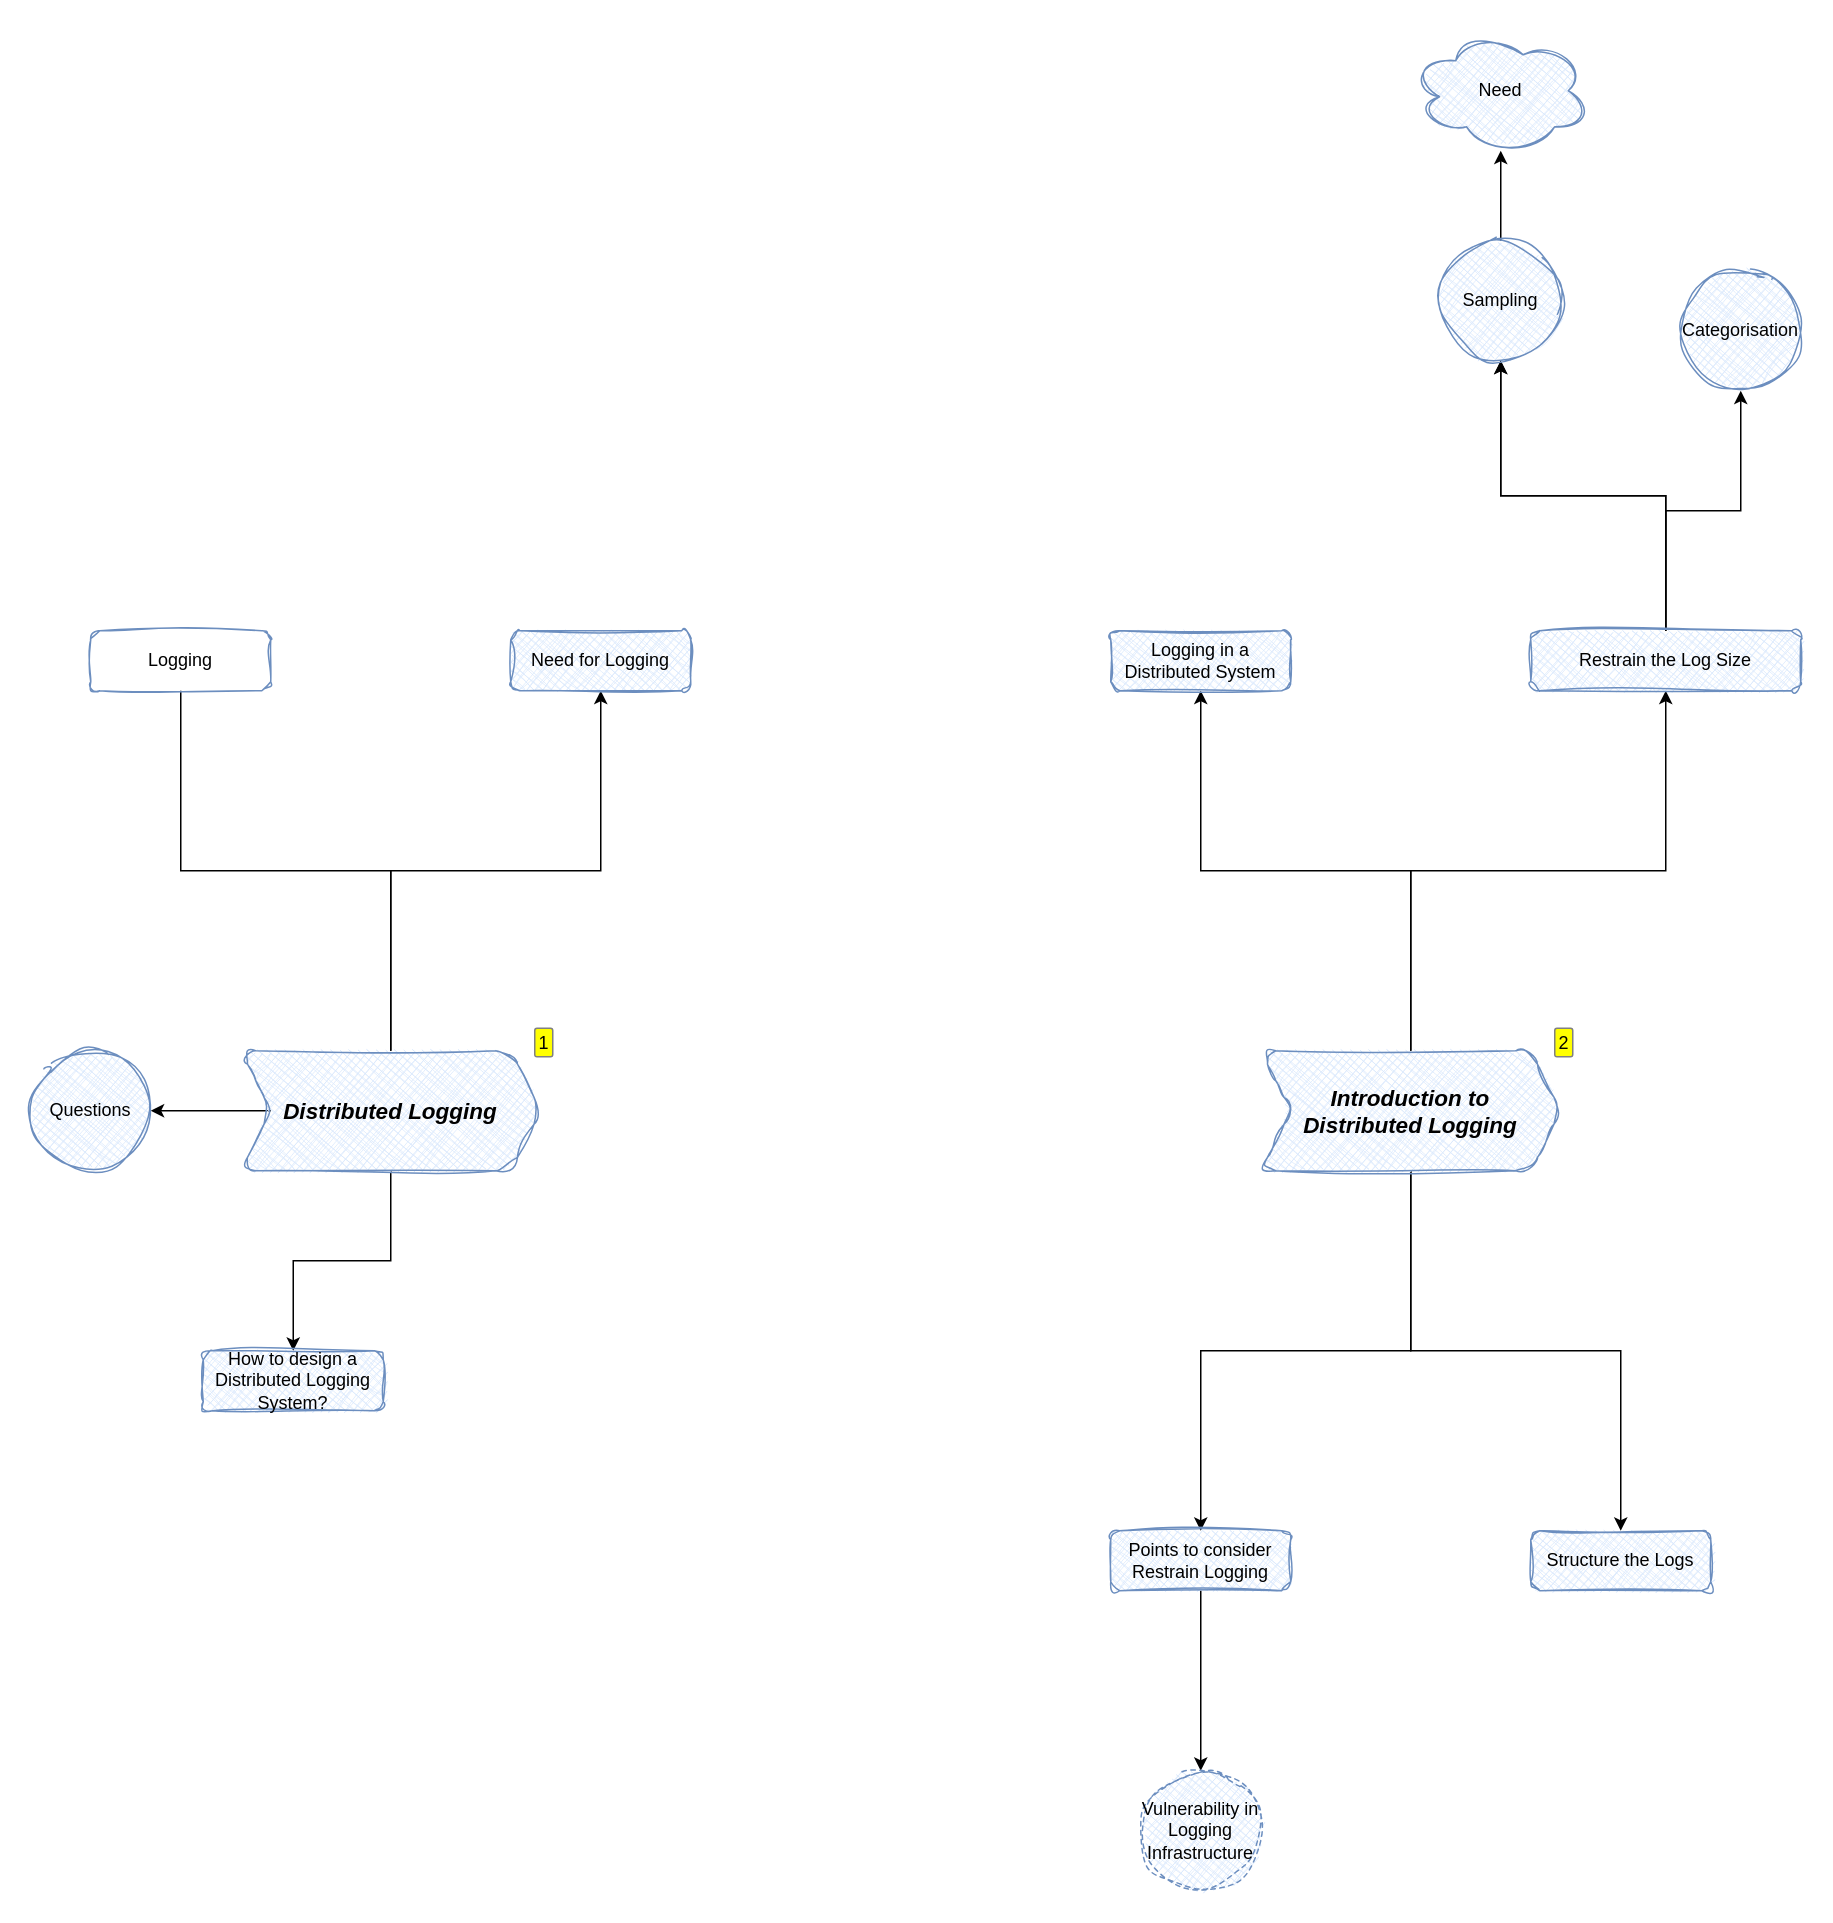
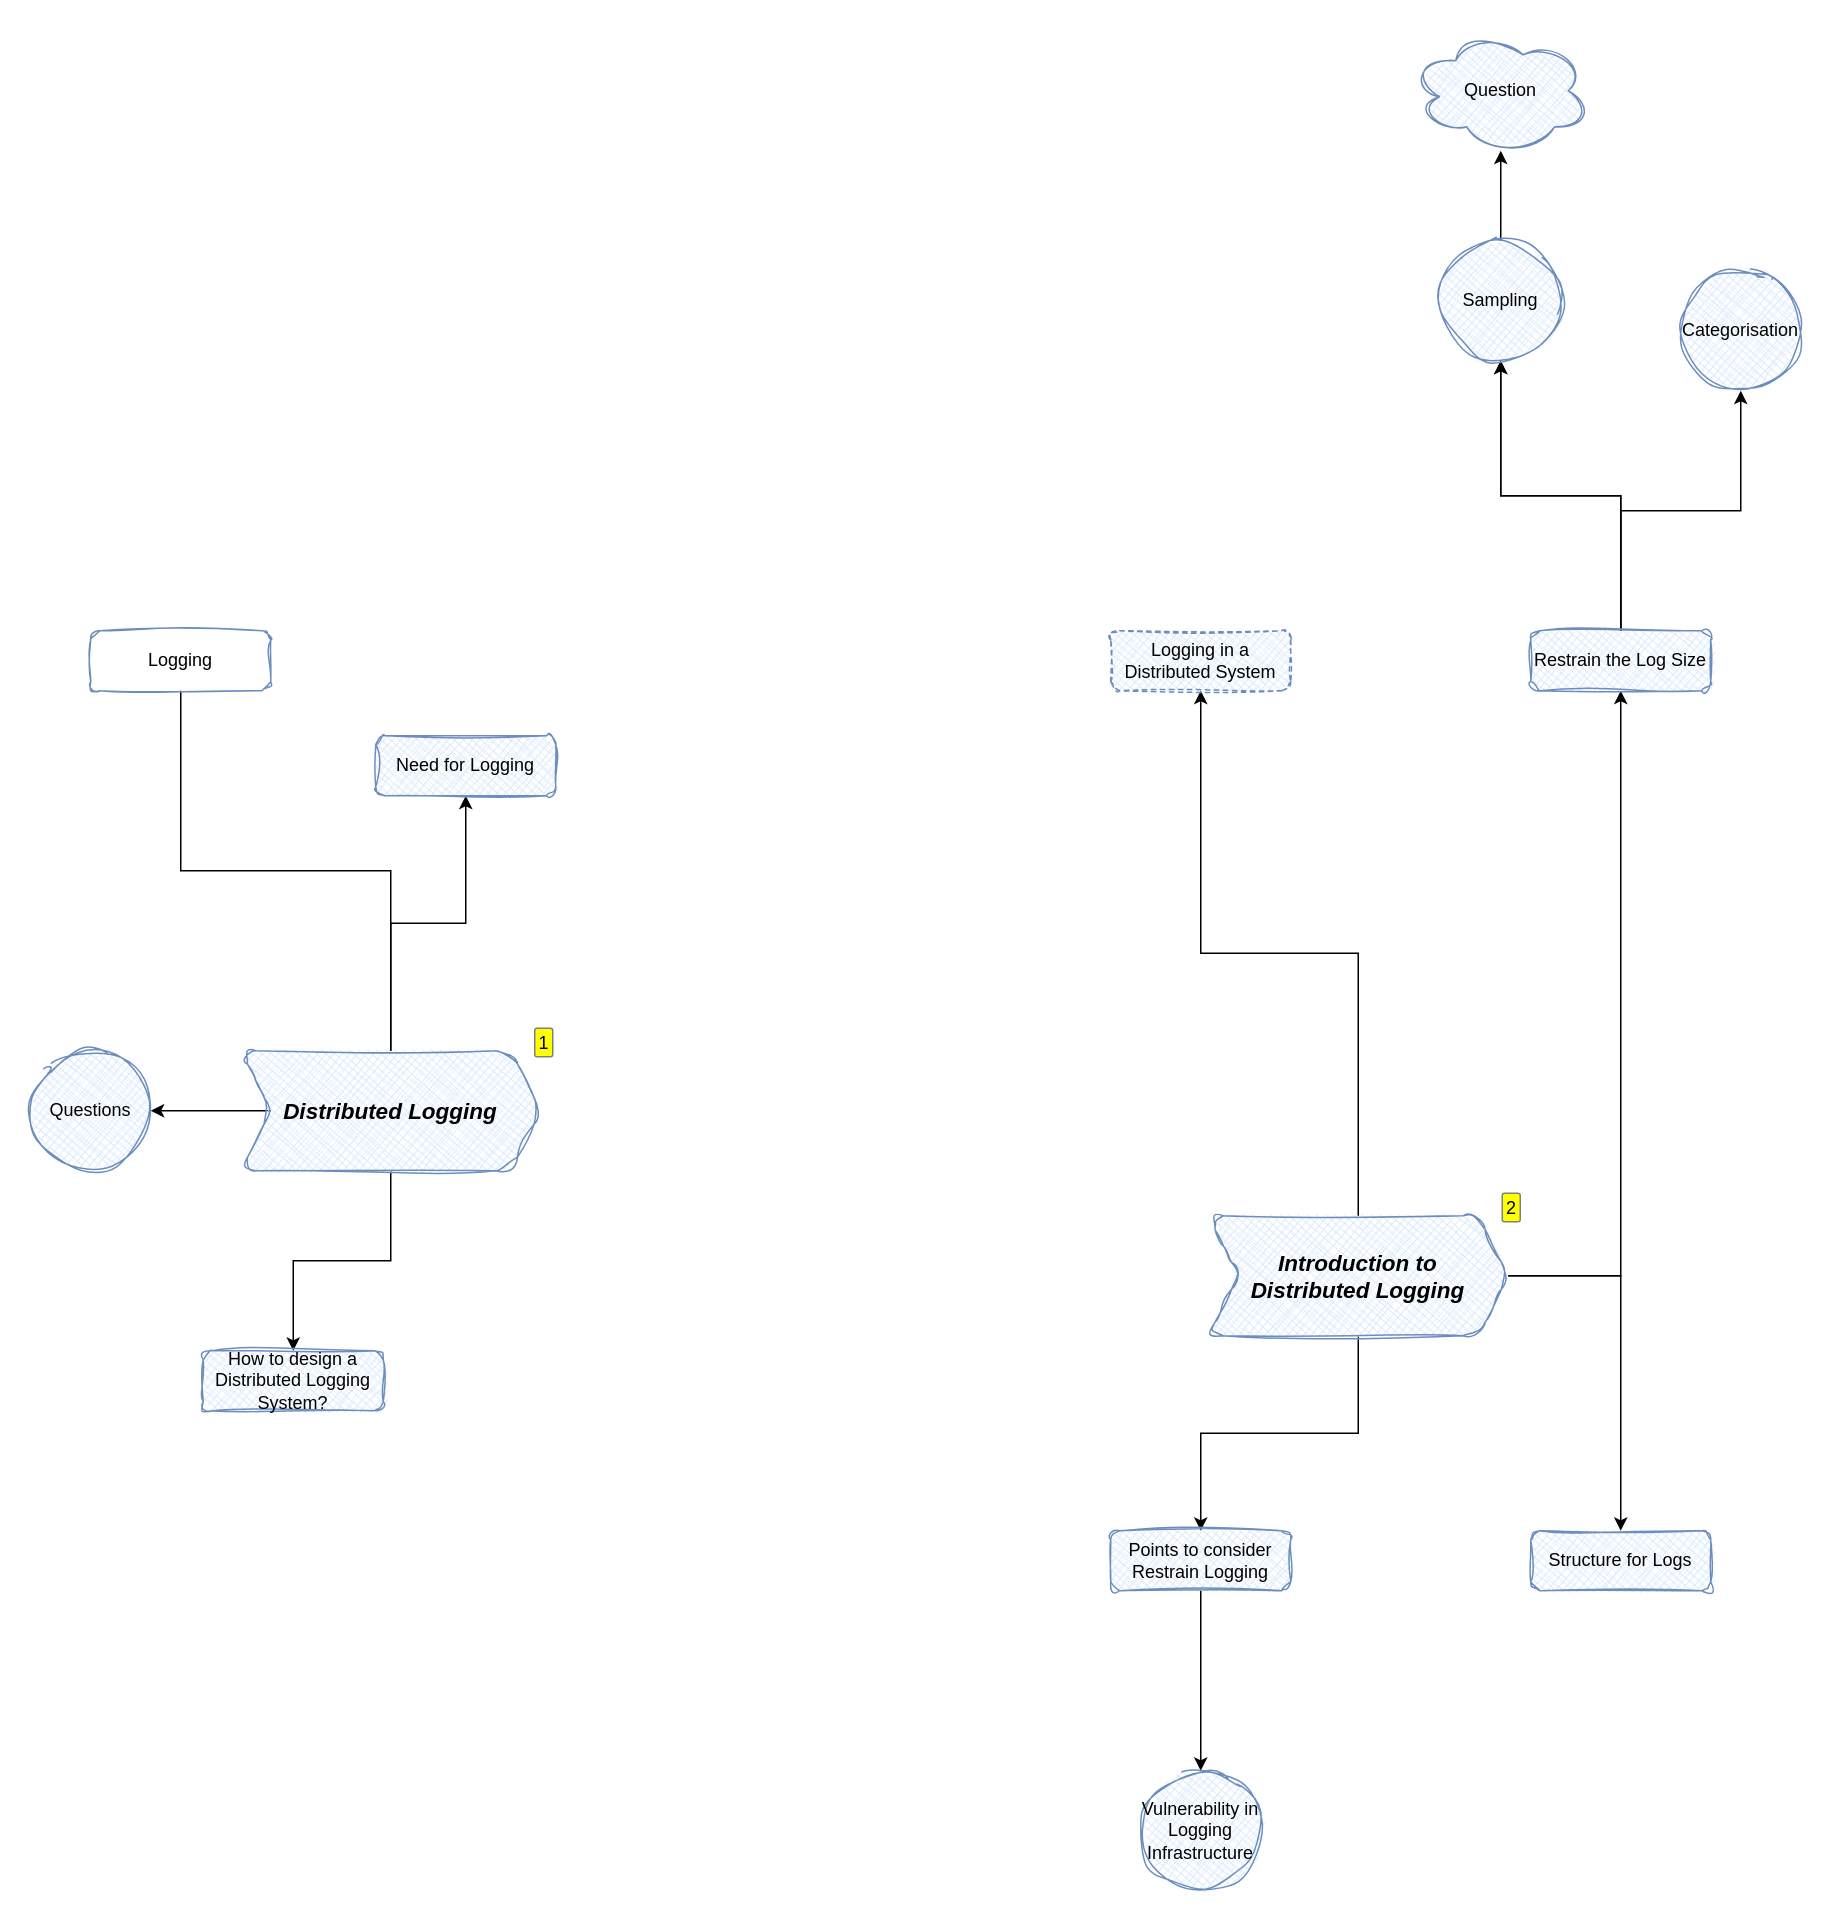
- <mxCell id="28" value="Need" style="ellipse;shape=cloud;whiteSpace=wrap;html=1;fillColor=#dae8fc;strokeColor=#6c8ebf;sketch=1;curveFitting=1;jiggle=2;shadow=0;rounded=1;fillStyle=cross-hatch;" vertex="1" parent="1"><mxGeometry x="940" y="20" width="120" height="80" as="geometry" /></mxCell>
+ <mxCell id="28" value="Question" style="ellipse;shape=cloud;whiteSpace=wrap;html=1;fillColor=#dae8fc;strokeColor=#6c8ebf;sketch=1;curveFitting=1;jiggle=2;shadow=0;rounded=1;fillStyle=cross-hatch;" vertex="1" parent="1"><mxGeometry x="940" y="20" width="120" height="80" as="geometry" /></mxCell>
- <mxCell id="8" value="Need for Logging" style="whiteSpace=wrap;html=1;fillColor=#dae8fc;strokeColor=#6c8ebf;sketch=1;curveFitting=1;jiggle=2;shadow=0;rounded=1;fillStyle=cross-hatch;" vertex="1" parent="1"><mxGeometry x="340" y="420" width="120" height="40" as="geometry" /></mxCell>
+ <mxCell id="8" value="Need for Logging" style="whiteSpace=wrap;html=1;fillColor=#dae8fc;strokeColor=#6c8ebf;sketch=1;curveFitting=1;jiggle=2;shadow=0;rounded=1;fillStyle=cross-hatch;" vertex="1" parent="1"><mxGeometry x="250" y="490" width="120" height="40" as="geometry" /></mxCell>
- <mxCell id="16" value="Logging in a Distributed System" style="whiteSpace=wrap;html=1;fillColor=#dae8fc;strokeColor=#6c8ebf;sketch=1;curveFitting=1;jiggle=2;shadow=0;rounded=1;fillStyle=cross-hatch;" vertex="1" parent="1"><mxGeometry x="740" y="420" width="120" height="40" as="geometry" /></mxCell>
+ <mxCell id="16" value="Logging in a Distributed System" style="whiteSpace=wrap;html=1;fillColor=#dae8fc;strokeColor=#6c8ebf;sketch=1;curveFitting=1;jiggle=2;shadow=0;rounded=1;fillStyle=cross-hatch;dashed=1;" vertex="1" parent="1"><mxGeometry x="740" y="420" width="120" height="40" as="geometry" /></mxCell>
- <mxCell id="20" value="Restrain the Log Size" style="whiteSpace=wrap;html=1;fillColor=#dae8fc;strokeColor=#6c8ebf;sketch=1;curveFitting=1;jiggle=2;shadow=0;rounded=1;fillStyle=cross-hatch;" vertex="1" parent="1"><mxGeometry x="1020" y="420" width="180" height="40" as="geometry" /></mxCell>
+ <mxCell id="20" value="Restrain the Log Size" style="whiteSpace=wrap;html=1;fillColor=#dae8fc;strokeColor=#6c8ebf;sketch=1;curveFitting=1;jiggle=2;shadow=0;rounded=1;fillStyle=cross-hatch;" vertex="1" parent="1"><mxGeometry x="1020" y="420" width="120" height="40" as="geometry" /></mxCell>
- <mxCell id="15" value="&lt;font style=&quot;font-size: 13px;&quot;&gt;&lt;b&gt;&lt;span style=&quot;font-size: 15px;&quot;&gt;&lt;i&gt;Introduction to &lt;br&gt;Distributed Logging&lt;br&gt;&lt;/i&gt;&lt;/span&gt;&lt;/b&gt;&lt;/font&gt;" style="shape=step;perimeter=stepPerimeter;whiteSpace=wrap;html=1;fixedSize=1;sketch=1;curveFitting=1;jiggle=2;shadow=0;rounded=1;fillStyle=cross-hatch;fillColor=#dae8fc;strokeColor=#6c8ebf;treeFolding=1;treeMoving=1;enumerate=1;" vertex="1" parent="1"><mxGeometry x="840" y="700" width="200" height="80" as="geometry" /></mxCell>
+ <mxCell id="15" value="&lt;font style=&quot;font-size: 13px;&quot;&gt;&lt;b&gt;&lt;span style=&quot;font-size: 15px;&quot;&gt;&lt;i&gt;Introduction to &lt;br&gt;Distributed Logging&lt;br&gt;&lt;/i&gt;&lt;/span&gt;&lt;/b&gt;&lt;/font&gt;" style="shape=step;perimeter=stepPerimeter;whiteSpace=wrap;html=1;fixedSize=1;sketch=1;curveFitting=1;jiggle=2;shadow=0;rounded=1;fillStyle=cross-hatch;fillColor=#dae8fc;strokeColor=#6c8ebf;treeFolding=1;treeMoving=1;enumerate=1;" vertex="1" parent="1"><mxGeometry x="805" y="810" width="200" height="80" as="geometry" /></mxCell>
- <mxCell id="21" value="Structure the Logs" style="whiteSpace=wrap;html=1;fillColor=#dae8fc;strokeColor=#6c8ebf;sketch=1;curveFitting=1;jiggle=2;shadow=0;rounded=1;fillStyle=cross-hatch;" vertex="1" parent="1"><mxGeometry x="1020" y="1020" width="120" height="40" as="geometry" /></mxCell>
+ <mxCell id="21" value="Structure for Logs" style="whiteSpace=wrap;html=1;fillColor=#dae8fc;strokeColor=#6c8ebf;sketch=1;curveFitting=1;jiggle=2;shadow=0;rounded=1;fillStyle=cross-hatch;" vertex="1" parent="1"><mxGeometry x="1020" y="1020" width="120" height="40" as="geometry" /></mxCell>
- <mxCell id="27" value="Vulnerability in Logging Infrastructure" style="ellipse;whiteSpace=wrap;html=1;fillColor=#dae8fc;strokeColor=#6c8ebf;sketch=1;curveFitting=1;jiggle=2;shadow=0;rounded=1;fillStyle=cross-hatch;dashed=1;" vertex="1" parent="1"><mxGeometry x="760" y="1180" width="80" height="80" as="geometry" /></mxCell>
+ <mxCell id="27" value="Vulnerability in Logging Infrastructure" style="ellipse;whiteSpace=wrap;html=1;fillColor=#dae8fc;strokeColor=#6c8ebf;sketch=1;curveFitting=1;jiggle=2;shadow=0;rounded=1;fillStyle=cross-hatch;" vertex="1" parent="1"><mxGeometry x="760" y="1180" width="80" height="80" as="geometry" /></mxCell>
